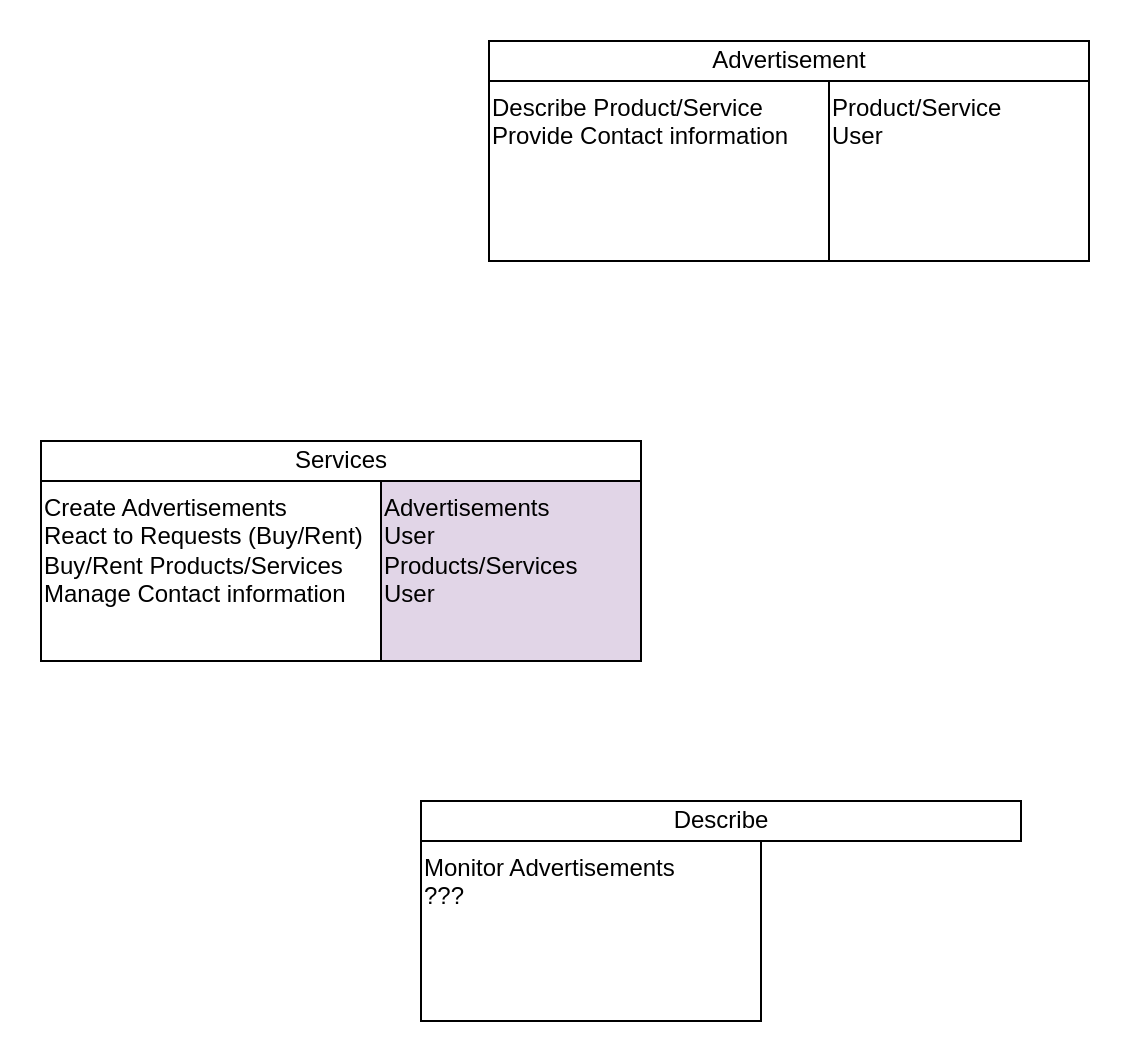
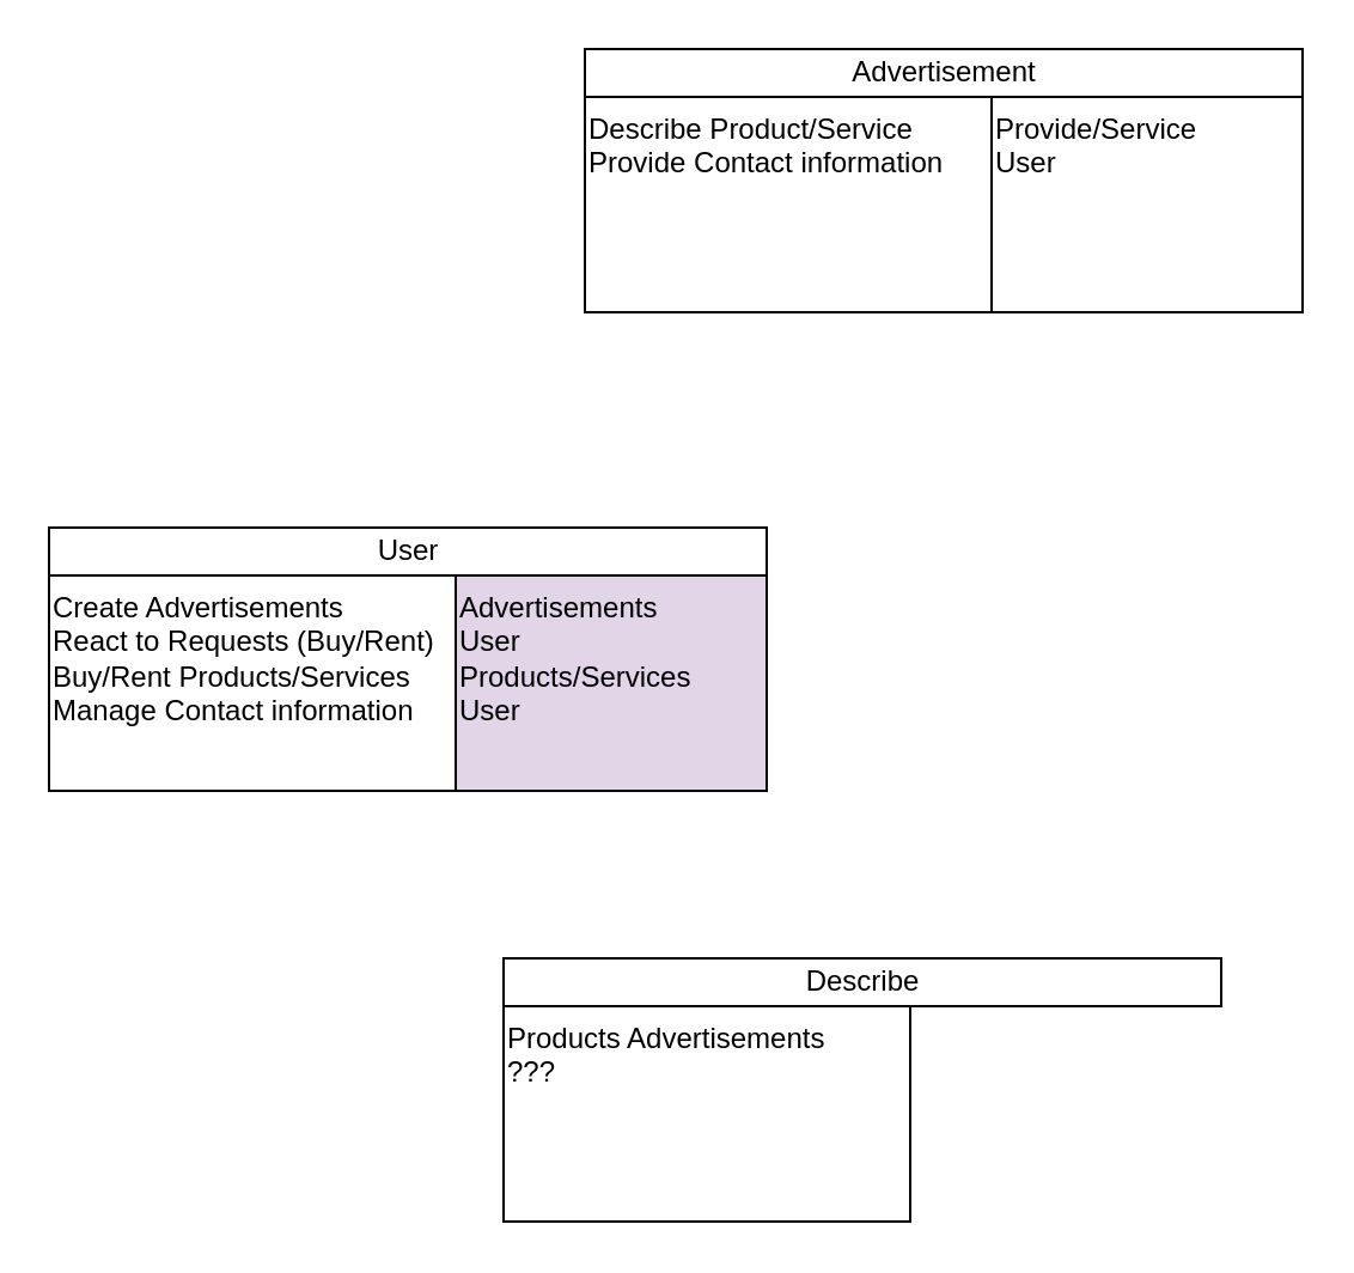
- <mxCell id="8" value="Product/Service&lt;br&gt;User" style="html=1;align=left;verticalAlign=top;" vertex="1" parent="6"><mxGeometry x="170" y="20" width="130" height="90" as="geometry" /></mxCell>
+ <mxCell id="8" value="Provide/Service&lt;br&gt;User" style="html=1;align=left;verticalAlign=top;" vertex="1" parent="6"><mxGeometry x="170" y="20" width="130" height="90" as="geometry" /></mxCell>
- <mxCell id="5" value="Services" style="html=1;" vertex="1" parent="2"><mxGeometry width="300" height="20" as="geometry" /></mxCell>
+ <mxCell id="5" value="User" style="html=1;" vertex="1" parent="2"><mxGeometry width="300" height="20" as="geometry" /></mxCell>
- <mxCell id="11" value="Monitor Advertisements&lt;br&gt;???" style="html=1;verticalAlign=top;align=left;" vertex="1" parent="10"><mxGeometry y="20" width="170" height="90" as="geometry" /></mxCell>
+ <mxCell id="11" value="Products Advertisements&lt;br&gt;???" style="html=1;verticalAlign=top;align=left;" vertex="1" parent="10"><mxGeometry y="20" width="170" height="90" as="geometry" /></mxCell>
